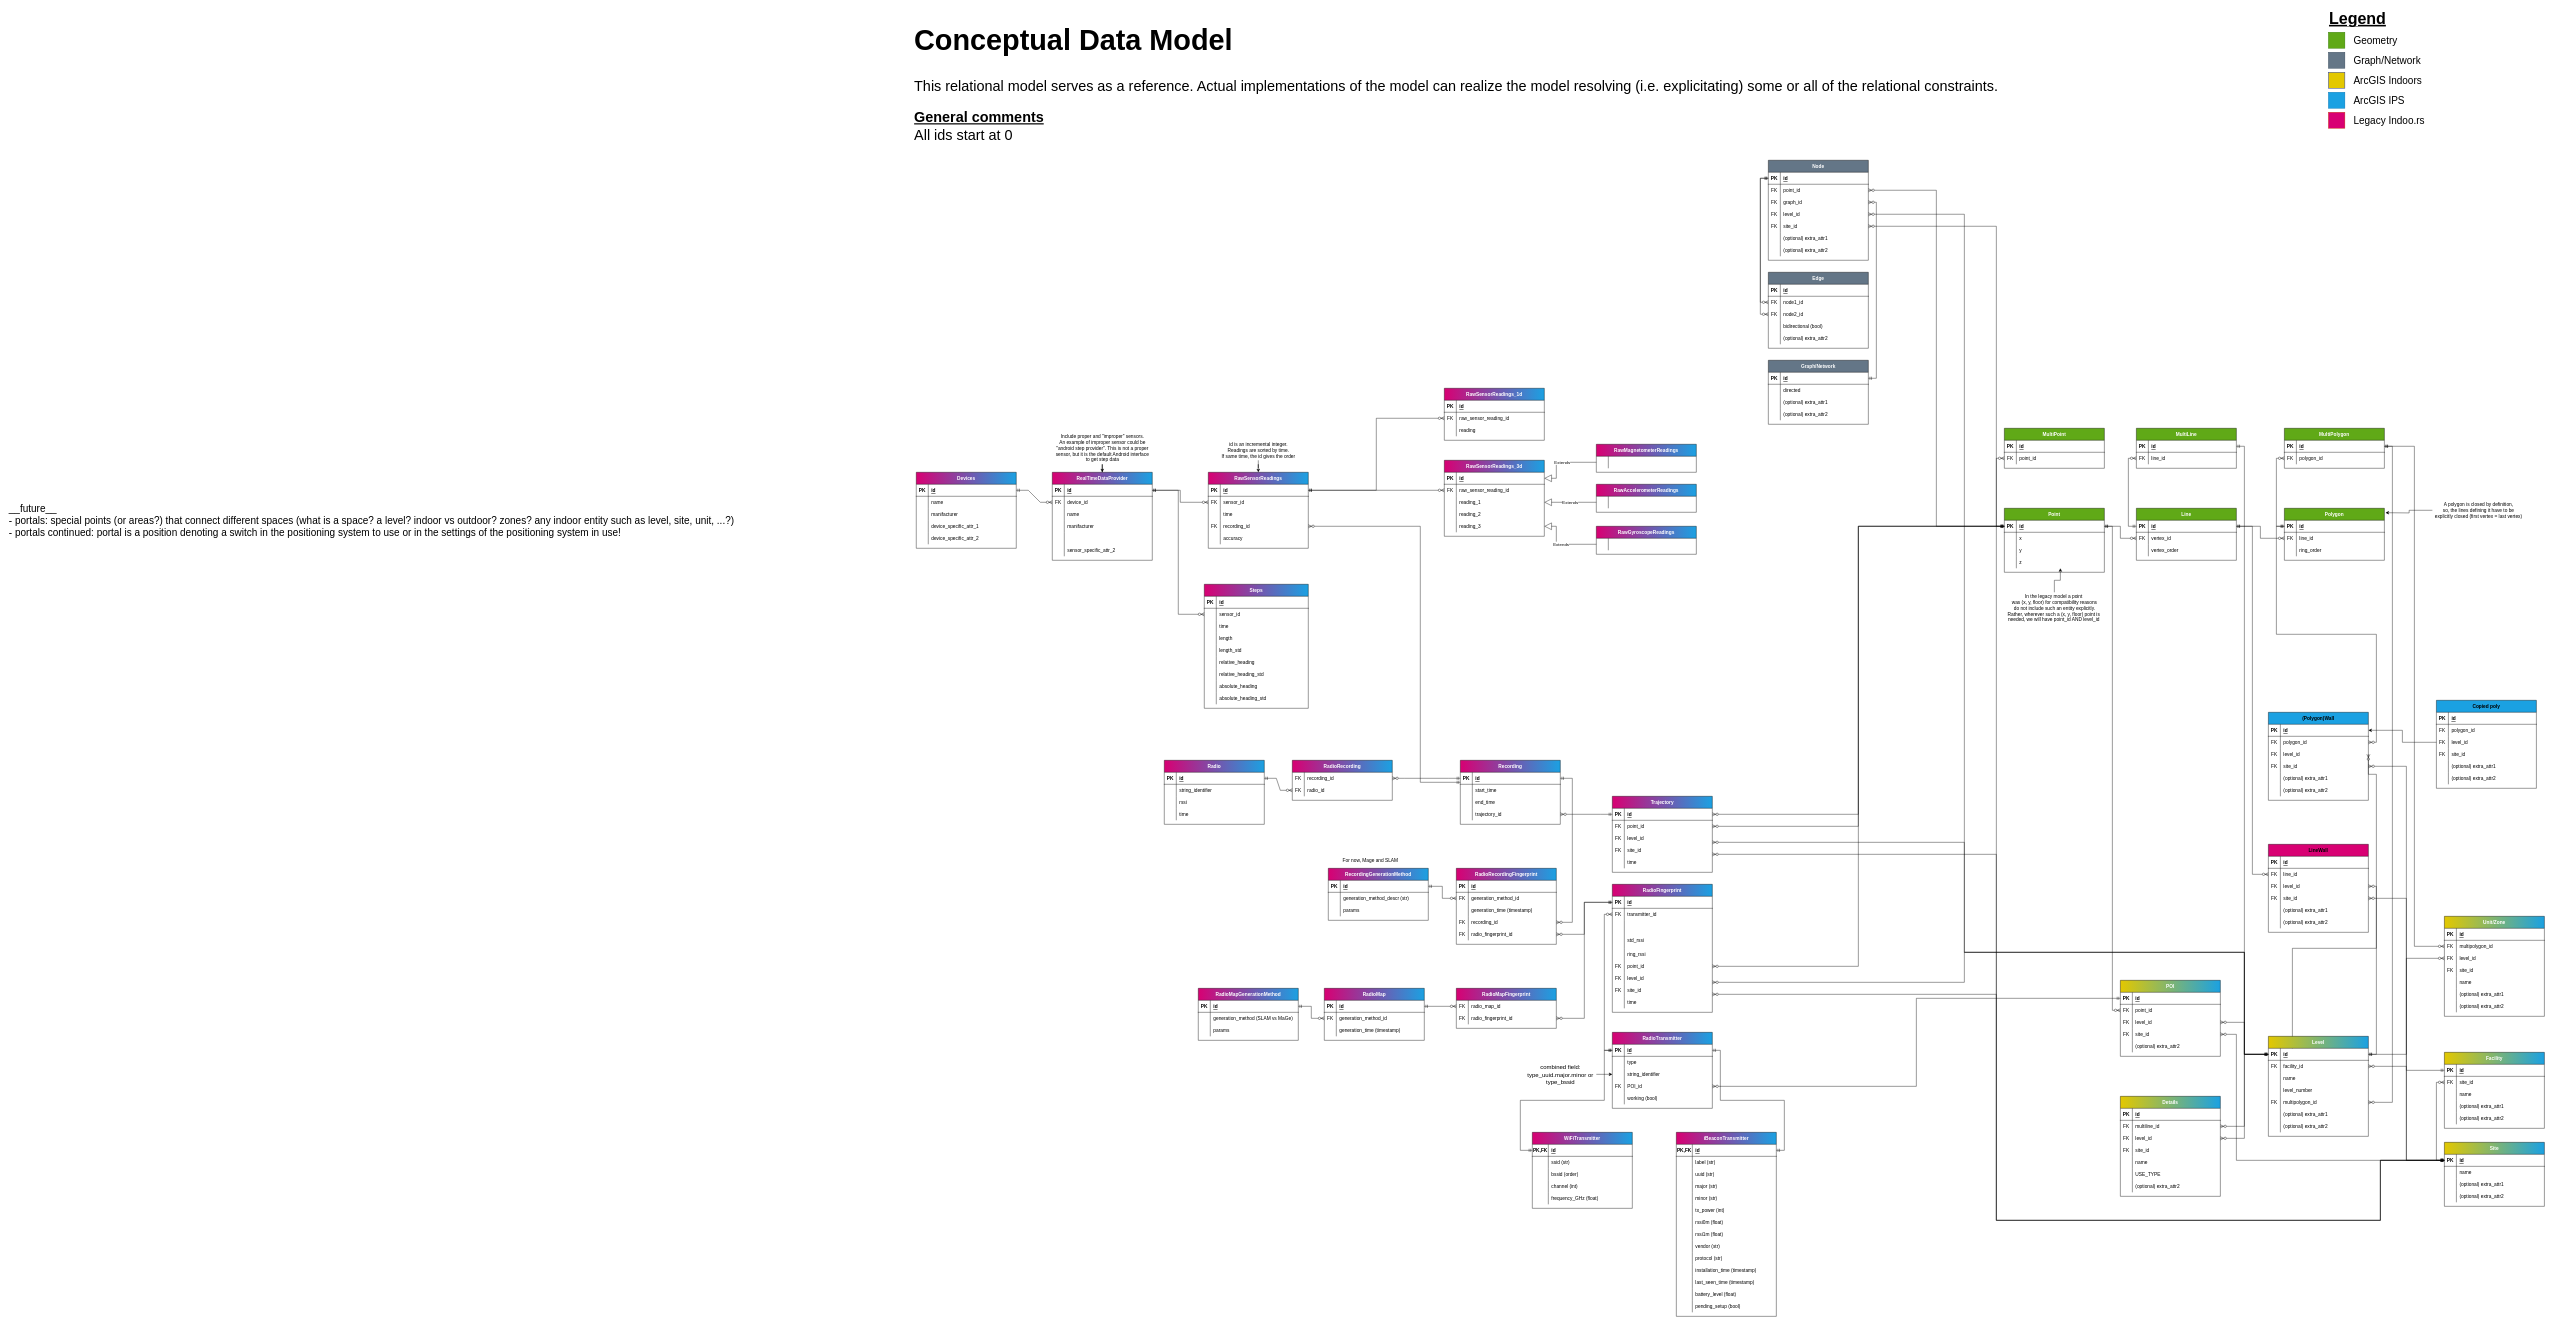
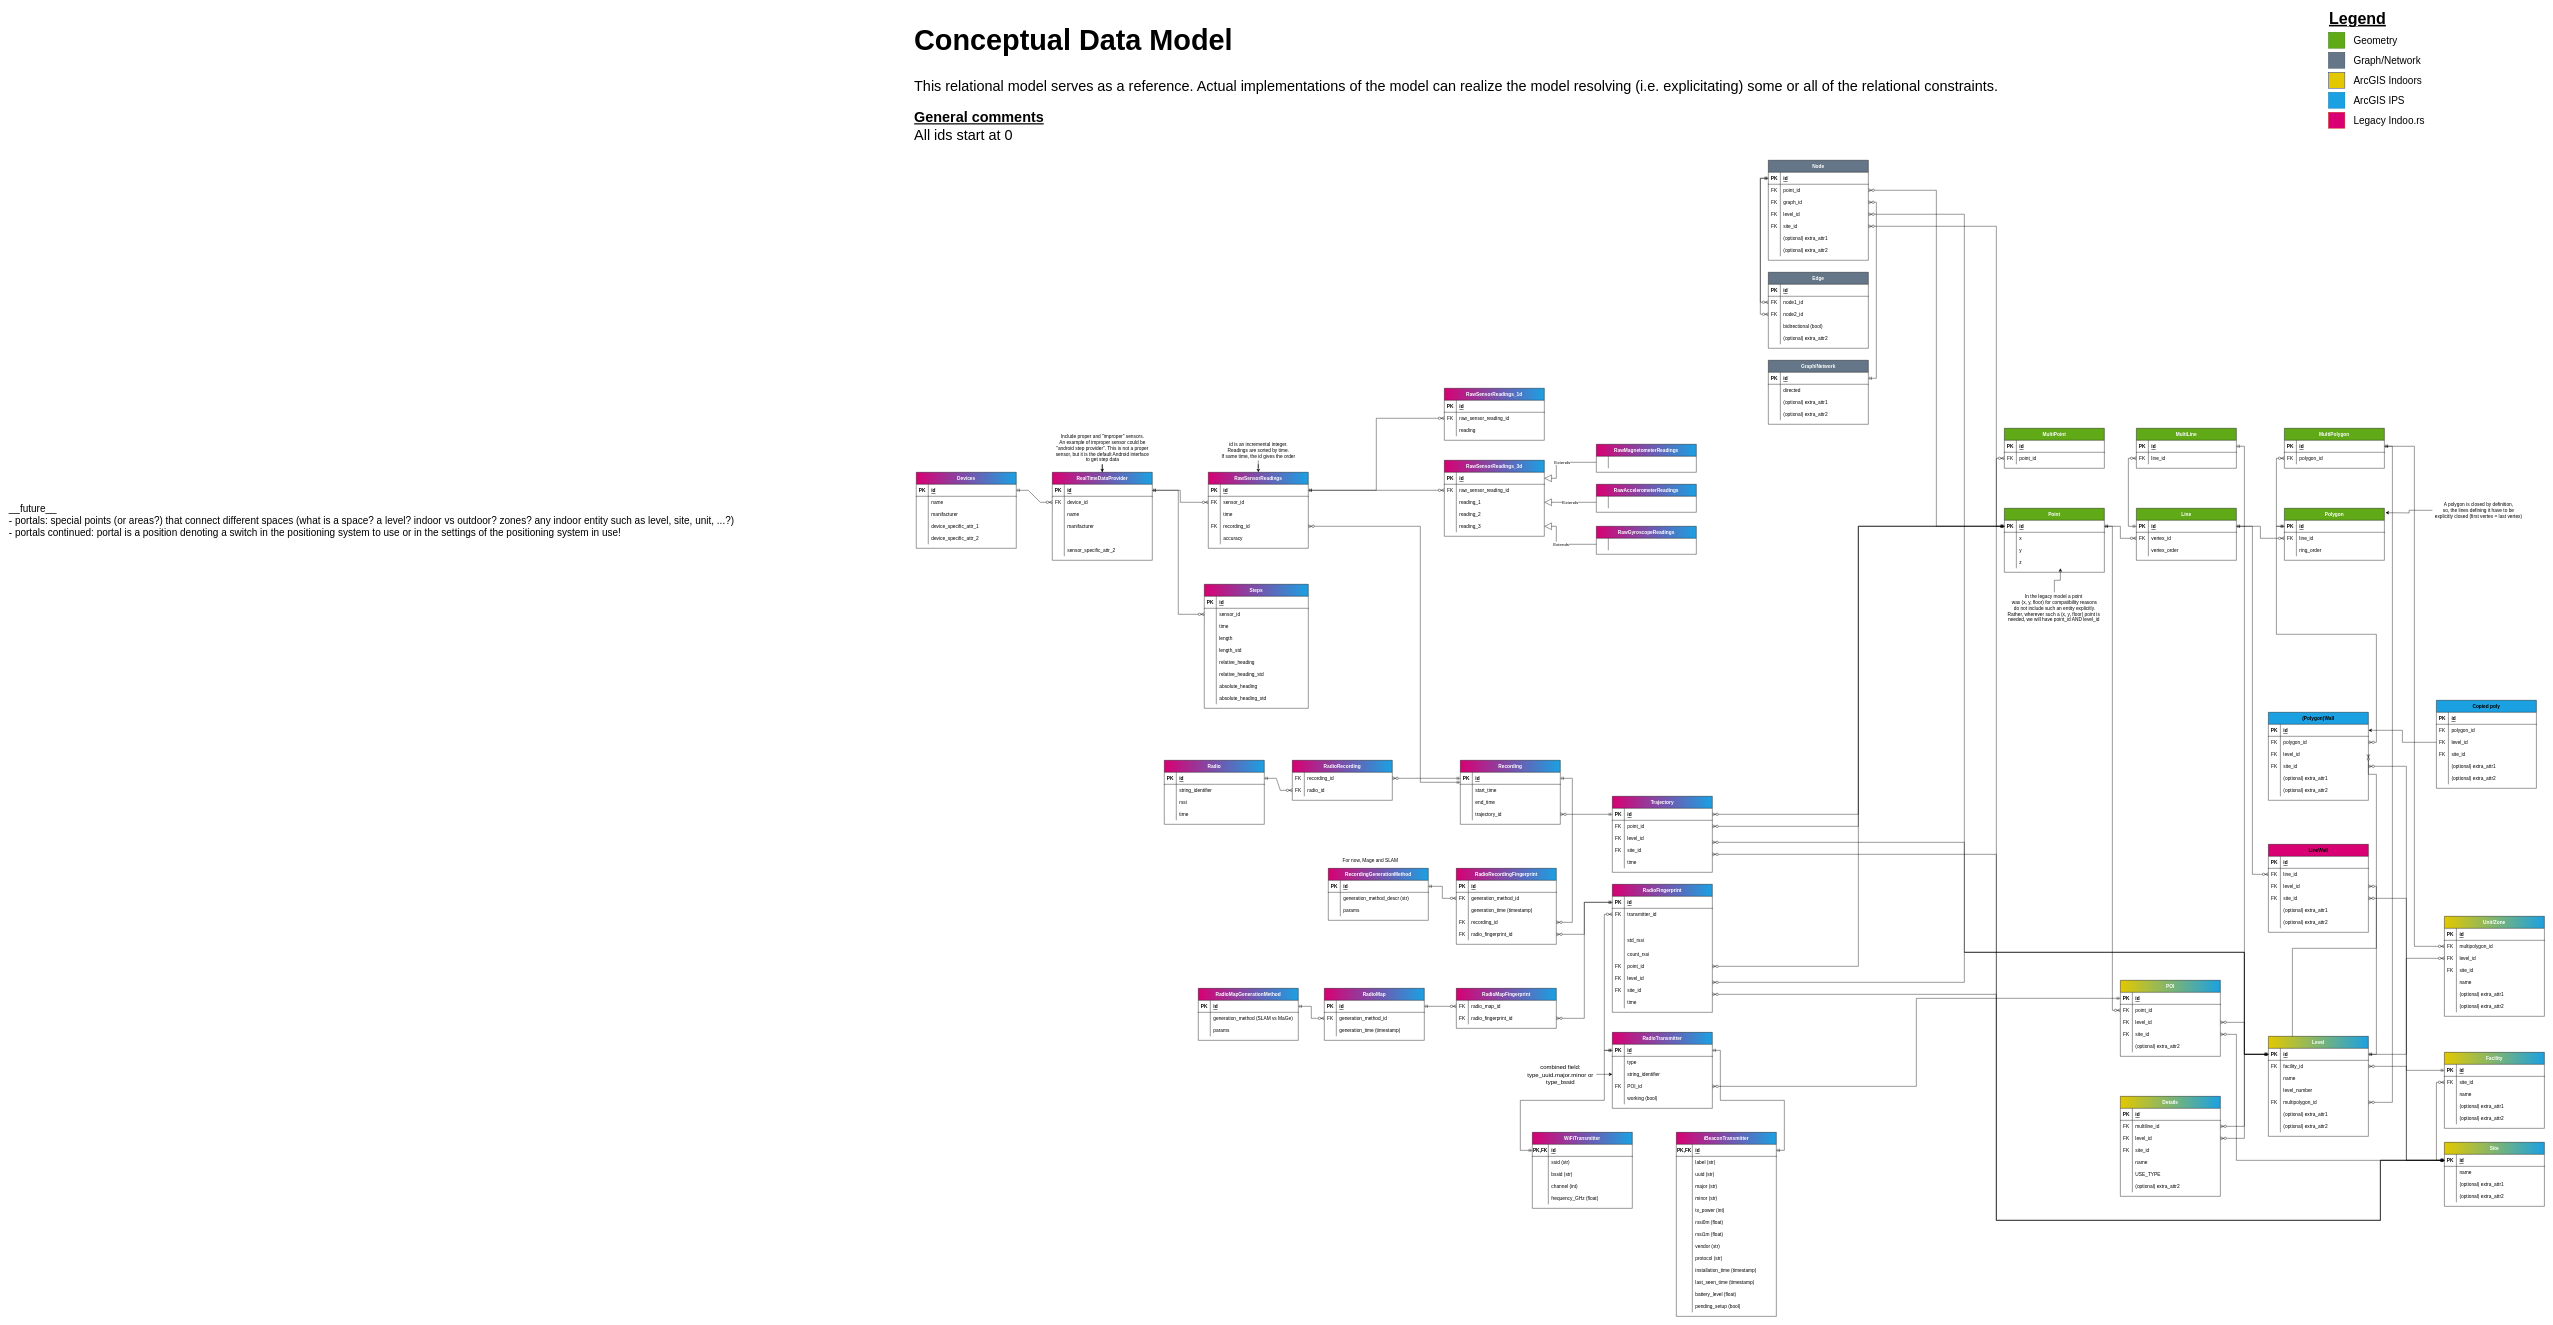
- <mxCell id="229" value="ring_rssi" style="shape=partialRectangle;overflow=hidden;connectable=0;fillColor=none;top=0;left=0;bottom=0;right=0;align=left;spacingLeft=6;" vertex="1" parent="227"><mxGeometry x="30" width="220" height="30" as="geometry" /></mxCell>
+ <mxCell id="229" value="count_rssi" style="shape=partialRectangle;overflow=hidden;connectable=0;fillColor=none;top=0;left=0;bottom=0;right=0;align=left;spacingLeft=6;" vertex="1" parent="227"><mxGeometry x="30" width="220" height="30" as="geometry" /></mxCell>
- <mxCell id="507" value="bssid (order)" style="shape=partialRectangle;overflow=hidden;connectable=0;fillColor=none;top=0;left=0;bottom=0;right=0;align=left;spacingLeft=6;" vertex="1" parent="505"><mxGeometry x="40" width="210" height="30" as="geometry" /></mxCell>
+ <mxCell id="507" value="bssid (str)" style="shape=partialRectangle;overflow=hidden;connectable=0;fillColor=none;top=0;left=0;bottom=0;right=0;align=left;spacingLeft=6;" vertex="1" parent="505"><mxGeometry x="40" width="210" height="30" as="geometry" /></mxCell>
